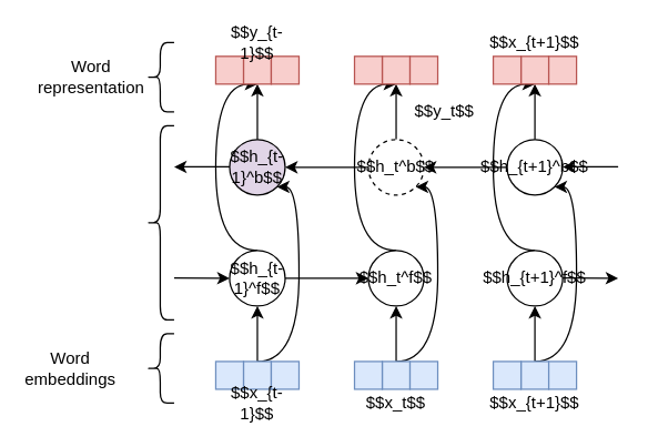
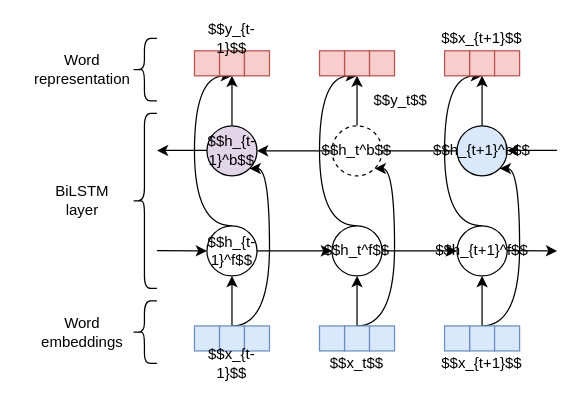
- <mxCell id="7" style="edgeStyle=orthogonalEdgeStyle;rounded=0;orthogonalLoop=1;jettySize=auto;html=1;exitX=0;exitY=0.5;exitDx=0;exitDy=0;entryX=1;entryY=0.5;entryDx=0;entryDy=0;" edge="1" parent="1" source="9" target="6"><mxGeometry relative="1" as="geometry" /></mxCell>
+ <mxCell id="7" style="edgeStyle=orthogonalEdgeStyle;rounded=0;orthogonalLoop=1;jettySize=auto;html=1;exitX=0;exitY=0.5;exitDx=0;exitDy=0;entryX=1;entryY=0.5;entryDx=0;entryDy=0;endArrow=none;" edge="1" parent="1" source="9" target="6"><mxGeometry relative="1" as="geometry" /></mxCell>
- <mxCell id="9" value="$$h_{t+1}^b$$" style="ellipse;whiteSpace=wrap;html=1;aspect=fixed;" vertex="1" parent="1"><mxGeometry x="365" y="100" width="40" height="40" as="geometry" /></mxCell>
+ <mxCell id="9" value="$$h_{t+1}^b$$" style="ellipse;whiteSpace=wrap;html=1;aspect=fixed;fillColor=#dae8fc;" vertex="1" parent="1"><mxGeometry x="365" y="100" width="40" height="40" as="geometry" /></mxCell>
+ <mxCell id="56" value="BiLSTM&lt;br&gt;layer" style="text;html=1;align=center;verticalAlign=middle;resizable=0;points=[];autosize=1;strokeColor=none;fillColor=none;" vertex="1" parent="1"><mxGeometry x="35" y="145" width="60" height="30" as="geometry" /></mxCell>
+ <mxCell id="13" style="edgeStyle=orthogonalEdgeStyle;rounded=0;orthogonalLoop=1;jettySize=auto;html=1;exitX=1;exitY=0.5;exitDx=0;exitDy=0;entryX=0;entryY=0.5;entryDx=0;entryDy=0;" edge="1" parent="1" source="15" target="17"><mxGeometry relative="1" as="geometry" /></mxCell>
- <mxCell id="55" value="Word&lt;br&gt;embeddings" style="text;html=1;align=center;verticalAlign=middle;resizable=0;points=[];autosize=1;strokeColor=none;fillColor=none;" vertex="1" parent="1"><mxGeometry x="10" y="250" width="80" height="30" as="geometry" /></mxCell>
+ <mxCell id="55" value="Word&lt;br&gt;embeddings" style="text;html=1;align=center;verticalAlign=middle;resizable=0;points=[];autosize=1;strokeColor=none;fillColor=none;" vertex="1" parent="1"><mxGeometry x="25" y="250" width="80" height="30" as="geometry" /></mxCell>
